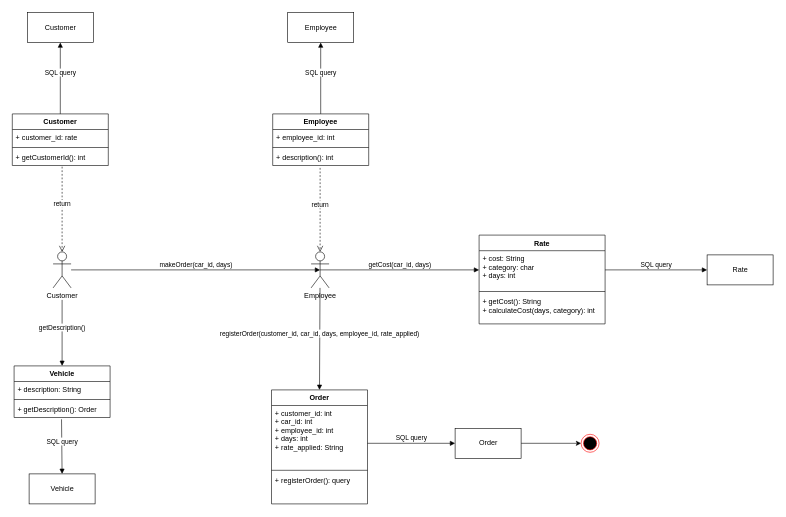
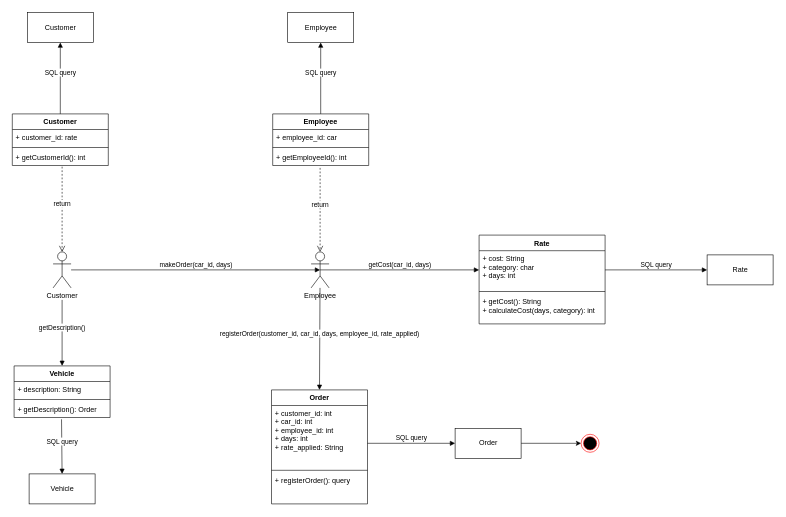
- <mxCell id="35" value="+ employee_id: int" style="text;strokeColor=none;fillColor=none;align=left;verticalAlign=top;spacingLeft=4;spacingRight=4;overflow=hidden;rotatable=0;points=[[0,0.5],[1,0.5]];portConstraint=eastwest;" vertex="1" parent="34"><mxGeometry y="26" width="160" height="26" as="geometry" /></mxCell>
+ <mxCell id="35" value="+ employee_id: car" style="text;strokeColor=none;fillColor=none;align=left;verticalAlign=top;spacingLeft=4;spacingRight=4;overflow=hidden;rotatable=0;points=[[0,0.5],[1,0.5]];portConstraint=eastwest;" vertex="1" parent="34"><mxGeometry y="26" width="160" height="26" as="geometry" /></mxCell>
- <mxCell id="37" value="+ description(): int" style="text;strokeColor=none;fillColor=none;align=left;verticalAlign=top;spacingLeft=4;spacingRight=4;overflow=hidden;rotatable=0;points=[[0,0.5],[1,0.5]];portConstraint=eastwest;" vertex="1" parent="34"><mxGeometry y="60" width="160" height="26" as="geometry" /></mxCell>
+ <mxCell id="37" value="+ getEmployeeId(): int" style="text;strokeColor=none;fillColor=none;align=left;verticalAlign=top;spacingLeft=4;spacingRight=4;overflow=hidden;rotatable=0;points=[[0,0.5],[1,0.5]];portConstraint=eastwest;" vertex="1" parent="34"><mxGeometry y="60" width="160" height="26" as="geometry" /></mxCell>
